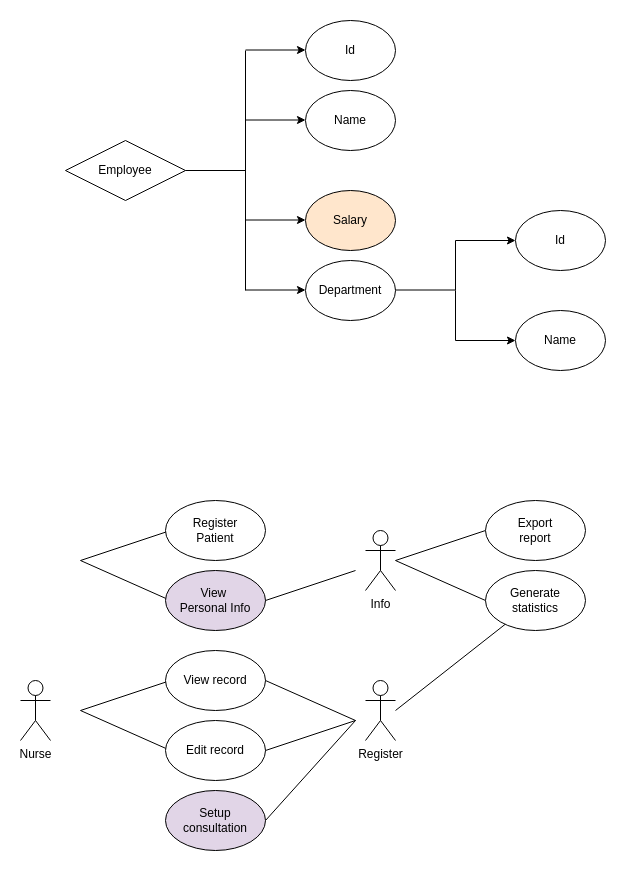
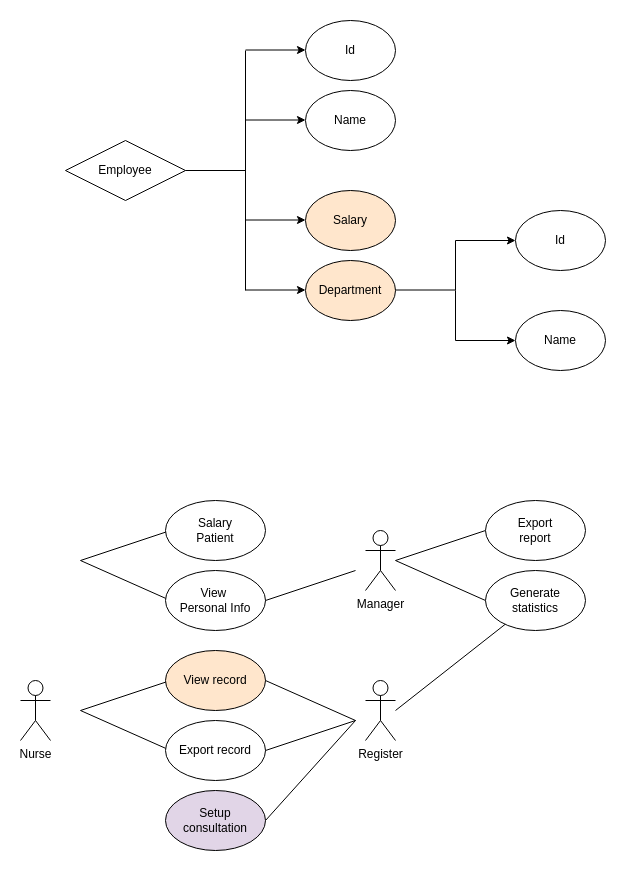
- <mxCell id="8" value="Department" style="ellipse;whiteSpace=wrap;html=1;" vertex="1" parent="1"><mxGeometry x="305" y="260" width="90" height="60" as="geometry" /></mxCell>
+ <mxCell id="8" value="Department" style="ellipse;whiteSpace=wrap;html=1;fillColor=#ffe6cc;" vertex="1" parent="1"><mxGeometry x="305" y="260" width="90" height="60" as="geometry" /></mxCell>
- <mxCell id="25" value="Register&lt;br&gt;Patient" style="ellipse;whiteSpace=wrap;html=1;" vertex="1" parent="1"><mxGeometry x="165" y="500" width="100" height="60" as="geometry" /></mxCell>
+ <mxCell id="25" value="Salary&lt;br&gt;Patient" style="ellipse;whiteSpace=wrap;html=1;" vertex="1" parent="1"><mxGeometry x="165" y="500" width="100" height="60" as="geometry" /></mxCell>
- <mxCell id="26" value="View&amp;nbsp;&lt;br&gt;Personal Info" style="ellipse;whiteSpace=wrap;html=1;fillColor=#e1d5e7;" vertex="1" parent="1"><mxGeometry x="165" y="570" width="100" height="60" as="geometry" /></mxCell>
+ <mxCell id="26" value="View&amp;nbsp;&lt;br&gt;Personal Info" style="ellipse;whiteSpace=wrap;html=1;" vertex="1" parent="1"><mxGeometry x="165" y="570" width="100" height="60" as="geometry" /></mxCell>
- <mxCell id="21" value="Info" style="shape=umlActor;verticalLabelPosition=bottom;verticalAlign=top;html=1;outlineConnect=0;" vertex="1" parent="1"><mxGeometry x="365" y="530" width="30" height="60" as="geometry" /></mxCell>
+ <mxCell id="21" value="Manager" style="shape=umlActor;verticalLabelPosition=bottom;verticalAlign=top;html=1;outlineConnect=0;" vertex="1" parent="1"><mxGeometry x="365" y="530" width="30" height="60" as="geometry" /></mxCell>
- <mxCell id="29" value="View record" style="ellipse;whiteSpace=wrap;html=1;" vertex="1" parent="1"><mxGeometry x="165" y="650" width="100" height="60" as="geometry" /></mxCell>
+ <mxCell id="29" value="View record" style="ellipse;whiteSpace=wrap;html=1;fillColor=#ffe6cc;" vertex="1" parent="1"><mxGeometry x="165" y="650" width="100" height="60" as="geometry" /></mxCell>
- <mxCell id="30" value="Edit record" style="ellipse;whiteSpace=wrap;html=1;" vertex="1" parent="1"><mxGeometry x="165" y="720" width="100" height="60" as="geometry" /></mxCell>
+ <mxCell id="30" value="Export record" style="ellipse;whiteSpace=wrap;html=1;" vertex="1" parent="1"><mxGeometry x="165" y="720" width="100" height="60" as="geometry" /></mxCell>
